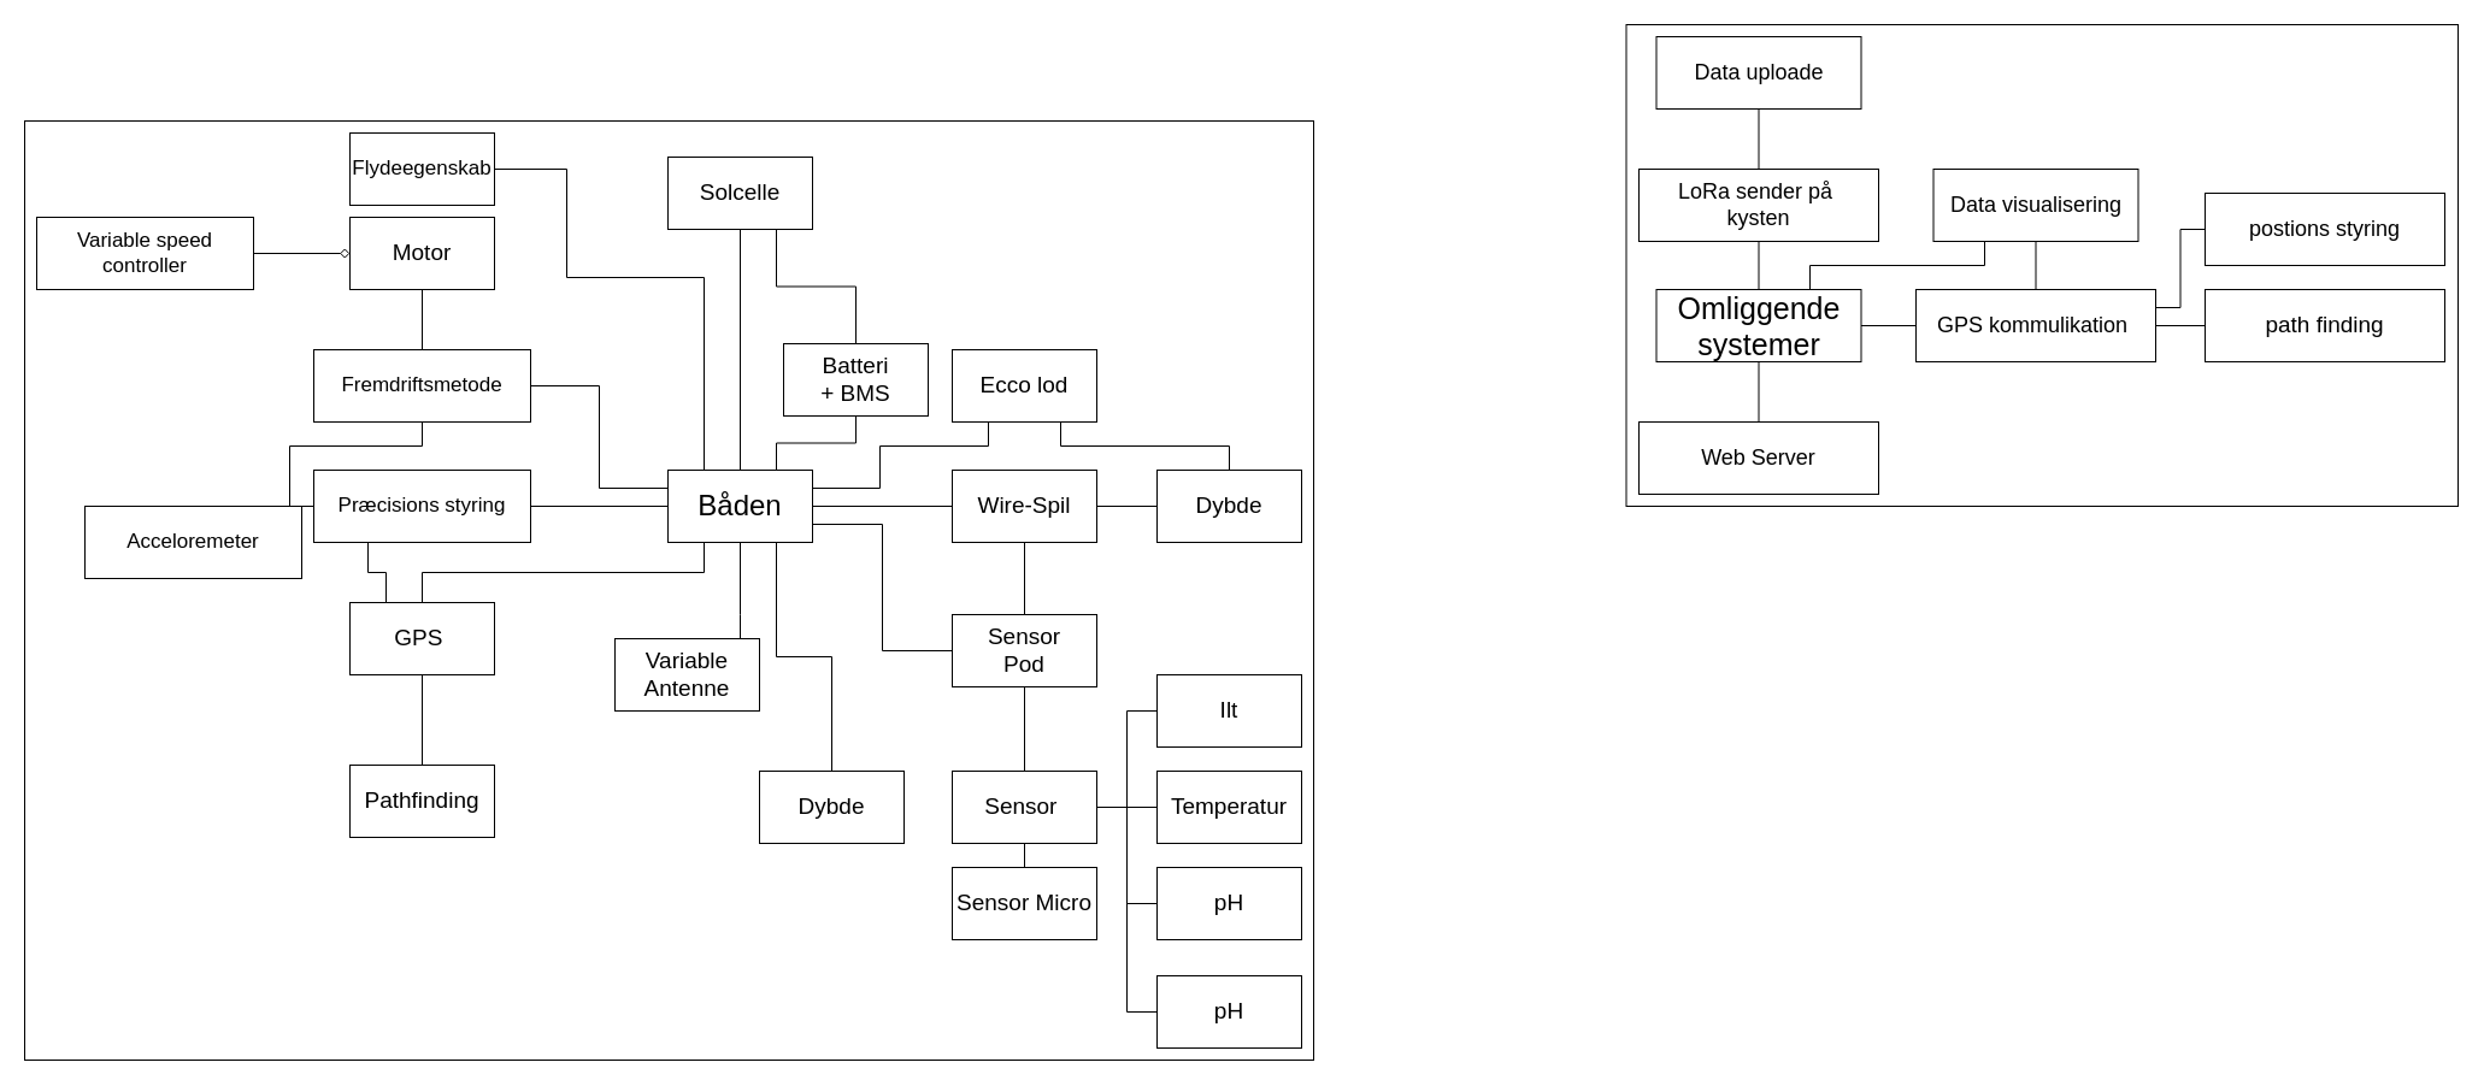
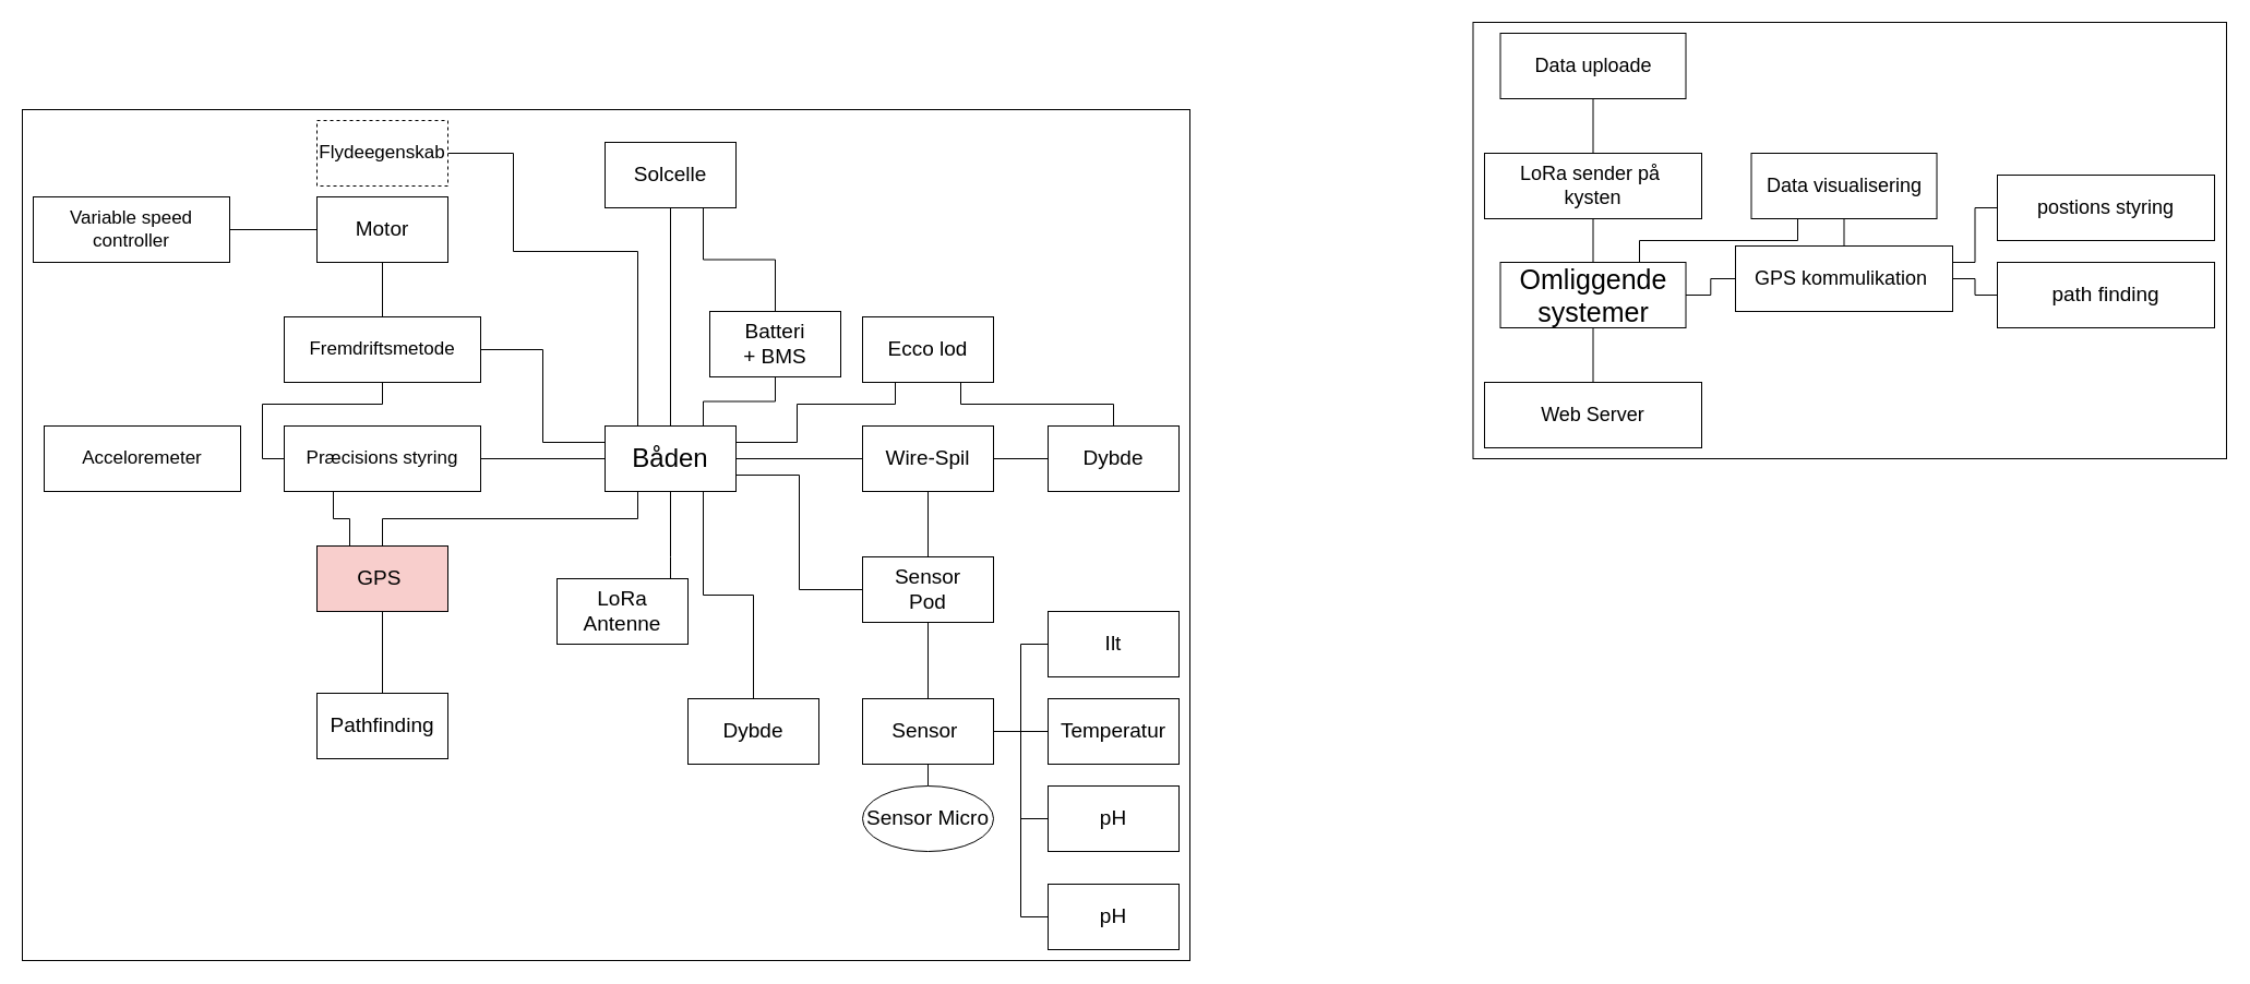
- <mxCell id="38" value="Flydeegenskab" style="rounded=0;whiteSpace=wrap;html=1;fontSize=17;" parent="1" vertex="1"><mxGeometry x="290" y="110" width="120" height="60" as="geometry" /></mxCell>
+ <mxCell id="38" value="Flydeegenskab" style="rounded=0;whiteSpace=wrap;html=1;fontSize=17;dashed=1;" parent="1" vertex="1"><mxGeometry x="290" y="110" width="120" height="60" as="geometry" /></mxCell>
- <mxCell id="40" style="edgeStyle=orthogonalEdgeStyle;rounded=0;orthogonalLoop=1;jettySize=auto;html=1;exitX=1;exitY=0.5;exitDx=0;exitDy=0;entryX=0;entryY=0.5;entryDx=0;entryDy=0;fontSize=24;endArrow=diamond;endFill=0;" parent="1" source="41" target="4" edge="1"><mxGeometry relative="1" as="geometry" /></mxCell>
+ <mxCell id="40" style="edgeStyle=orthogonalEdgeStyle;rounded=0;orthogonalLoop=1;jettySize=auto;html=1;exitX=1;exitY=0.5;exitDx=0;exitDy=0;entryX=0;entryY=0.5;entryDx=0;entryDy=0;fontSize=24;endArrow=none;endFill=0;" parent="1" source="41" target="4" edge="1"><mxGeometry relative="1" as="geometry" /></mxCell>
- <mxCell id="61" value="GPS kommulikation&amp;nbsp;" style="rounded=0;whiteSpace=wrap;html=1;fontSize=18;" parent="1" vertex="1"><mxGeometry x="1590" y="240" width="199" height="60" as="geometry" /></mxCell>
+ <mxCell id="61" value="GPS kommulikation&amp;nbsp;" style="rounded=0;whiteSpace=wrap;html=1;fontSize=18;" parent="1" vertex="1"><mxGeometry x="1590" y="225" width="199" height="60" as="geometry" /></mxCell>
- <mxCell id="67" value="Acceloremeter" style="rounded=0;whiteSpace=wrap;html=1;fontSize=17;" parent="1" vertex="1"><mxGeometry x="70" y="420" width="180" height="60" as="geometry" /></mxCell>
+ <mxCell id="67" value="Acceloremeter" style="rounded=0;whiteSpace=wrap;html=1;fontSize=17;" parent="1" vertex="1"><mxGeometry x="40" y="390" width="180" height="60" as="geometry" /></mxCell>
- <mxCell id="34" value="GPS&amp;nbsp;" style="rounded=0;whiteSpace=wrap;html=1;fontSize=19;" parent="1" vertex="1"><mxGeometry x="290" y="500" width="120" height="60" as="geometry" /></mxCell>
+ <mxCell id="34" value="GPS&amp;nbsp;" style="rounded=0;whiteSpace=wrap;html=1;fontSize=19;fillColor=#f8cecc;" parent="1" vertex="1"><mxGeometry x="290" y="500" width="120" height="60" as="geometry" /></mxCell>
- <mxCell id="17" value="Variable Antenne" style="rounded=0;whiteSpace=wrap;html=1;fontSize=19;" parent="1" vertex="1"><mxGeometry x="510" y="530" width="120" height="60" as="geometry" /></mxCell>
+ <mxCell id="17" value="LoRa Antenne" style="rounded=0;whiteSpace=wrap;html=1;fontSize=19;" parent="1" vertex="1"><mxGeometry x="510" y="530" width="120" height="60" as="geometry" /></mxCell>
- <mxCell id="42" value="Sensor Micro" style="rounded=0;whiteSpace=wrap;html=1;fontSize=19;" parent="1" vertex="1"><mxGeometry x="790" y="720" width="120" height="60" as="geometry" /></mxCell>
+ <mxCell id="42" value="Sensor Micro" style="ellipse;whiteSpace=wrap;html=1;fontSize=19;" parent="1" vertex="1"><mxGeometry x="790" y="720" width="120" height="60" as="geometry" /></mxCell>
